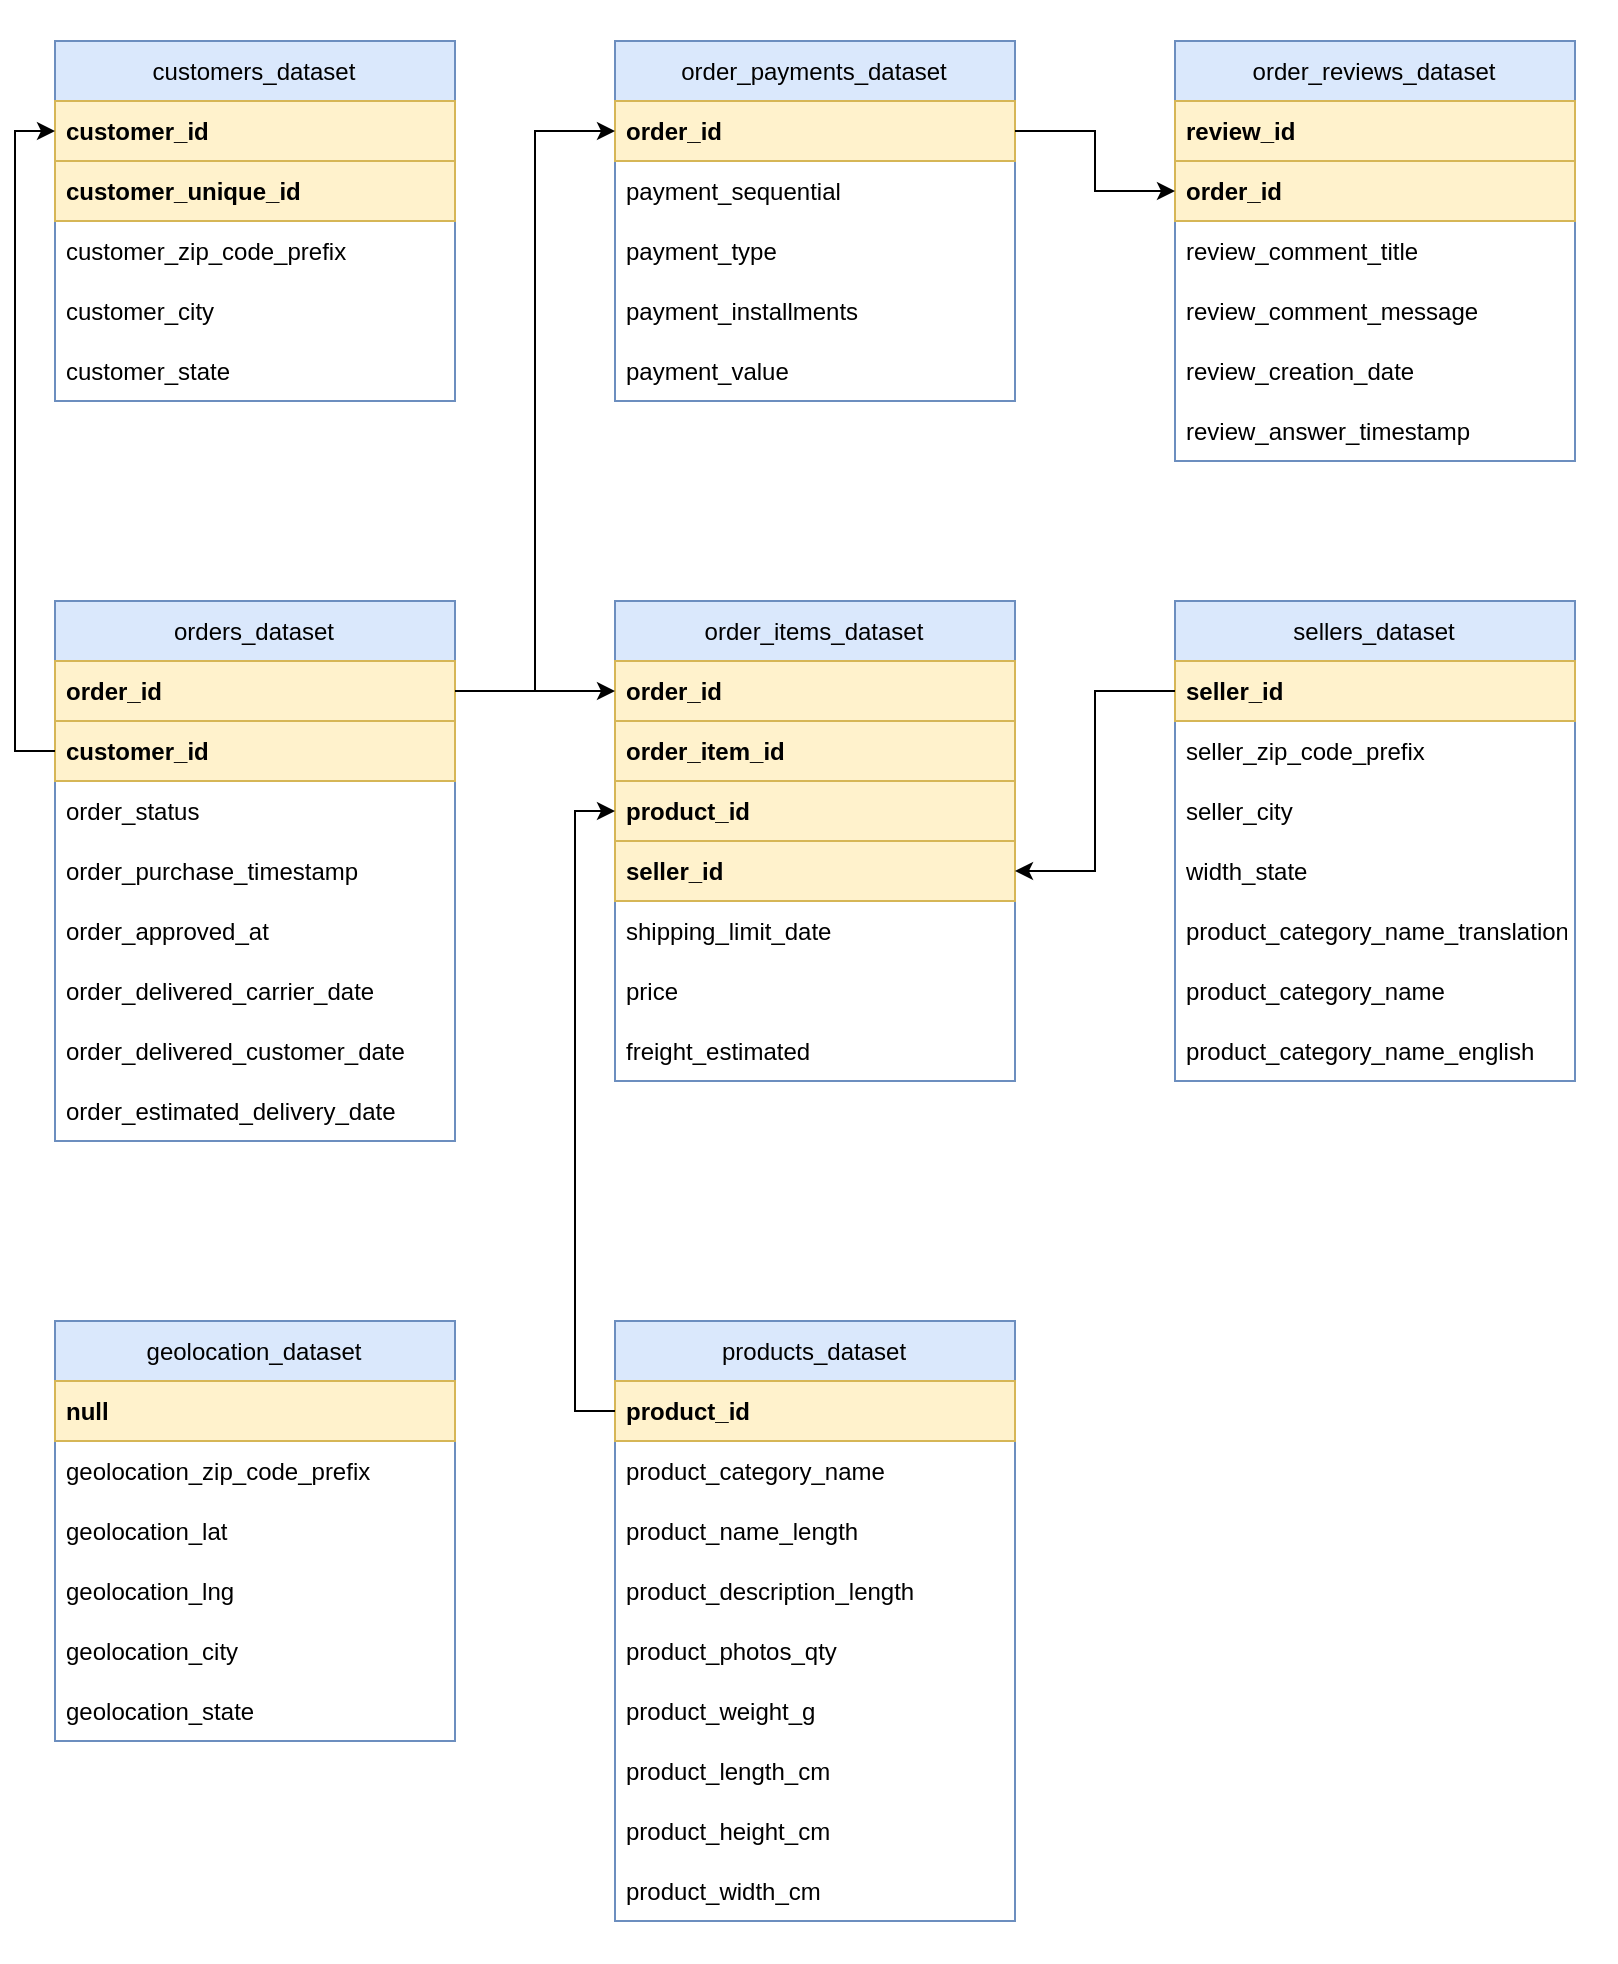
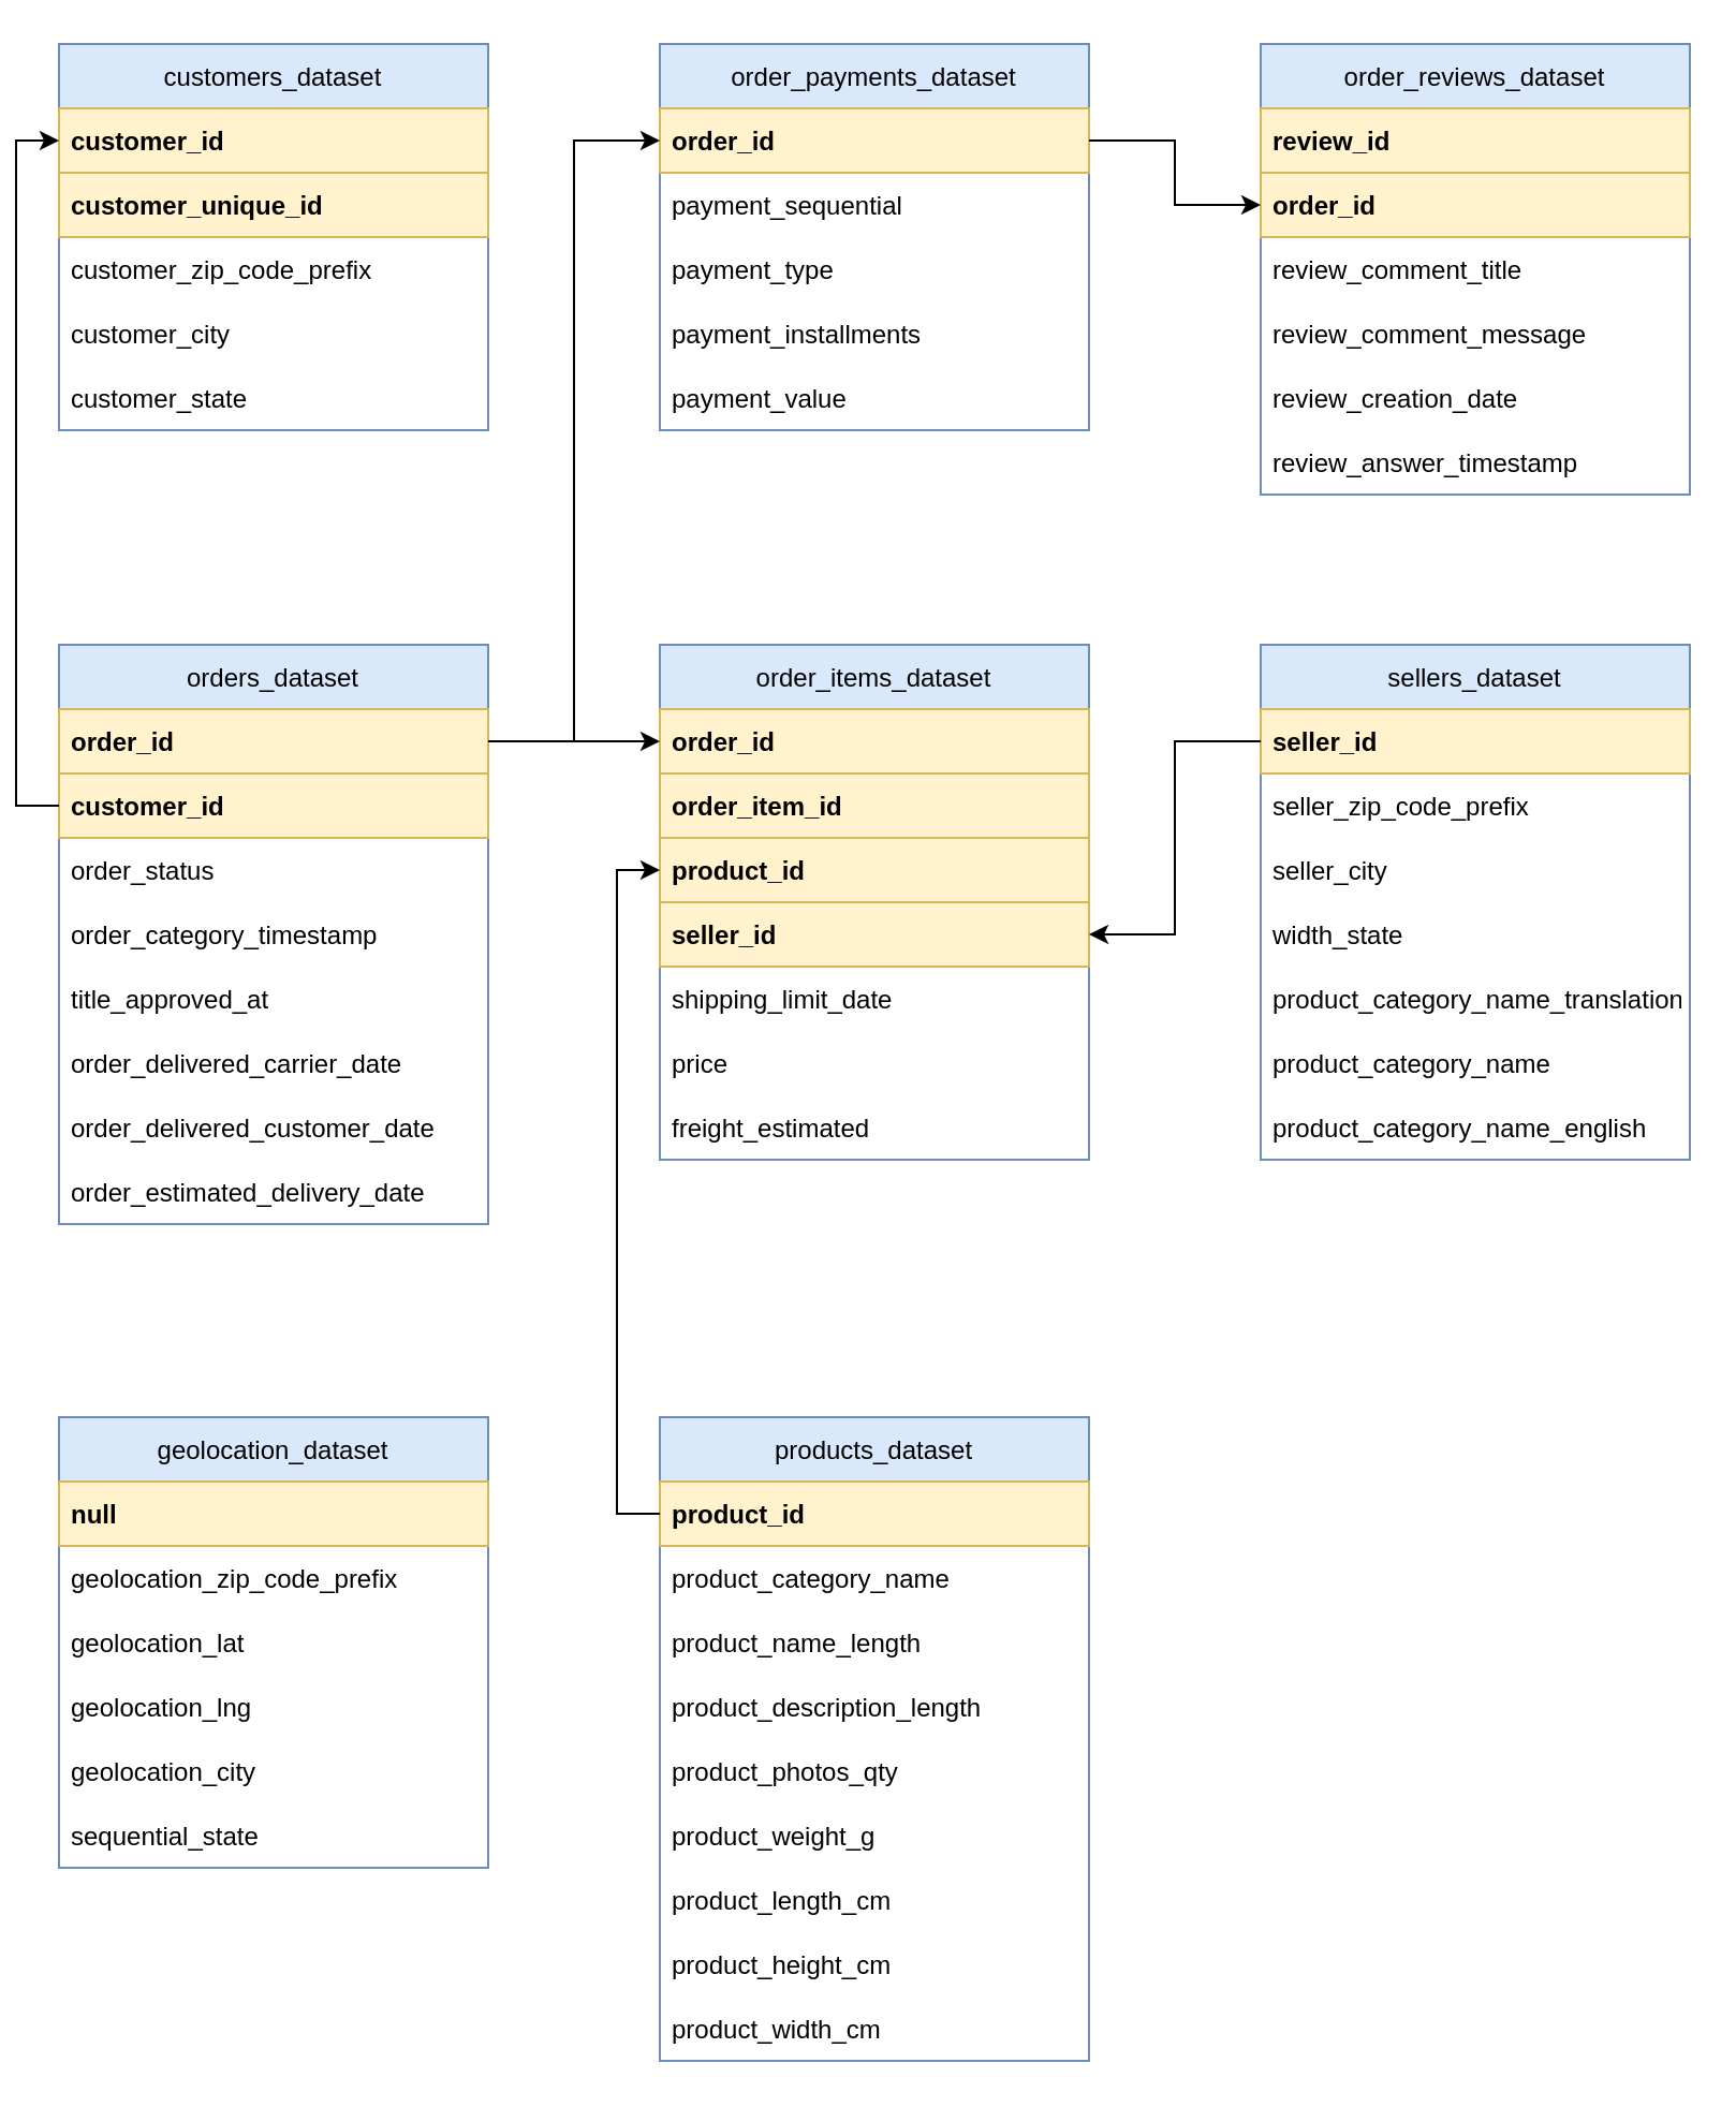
- <mxCell id="32" value="order_purchase_timestamp" style="text;strokeColor=none;fillColor=none;align=left;verticalAlign=middle;spacingLeft=4;spacingRight=4;overflow=hidden;points=[[0,0.5],[1,0.5]];portConstraint=eastwest;rotatable=0;" parent="28" vertex="1"><mxGeometry y="120" width="200" height="30" as="geometry" /></mxCell>
+ <mxCell id="32" value="order_category_timestamp" style="text;strokeColor=none;fillColor=none;align=left;verticalAlign=middle;spacingLeft=4;spacingRight=4;overflow=hidden;points=[[0,0.5],[1,0.5]];portConstraint=eastwest;rotatable=0;" parent="28" vertex="1"><mxGeometry y="120" width="200" height="30" as="geometry" /></mxCell>
- <mxCell id="33" value="order_approved_at" style="text;strokeColor=none;fillColor=none;align=left;verticalAlign=middle;spacingLeft=4;spacingRight=4;overflow=hidden;points=[[0,0.5],[1,0.5]];portConstraint=eastwest;rotatable=0;" parent="28" vertex="1"><mxGeometry y="150" width="200" height="30" as="geometry" /></mxCell>
+ <mxCell id="33" value="title_approved_at" style="text;strokeColor=none;fillColor=none;align=left;verticalAlign=middle;spacingLeft=4;spacingRight=4;overflow=hidden;points=[[0,0.5],[1,0.5]];portConstraint=eastwest;rotatable=0;" parent="28" vertex="1"><mxGeometry y="150" width="200" height="30" as="geometry" /></mxCell>
- <mxCell id="14" value="geolocation_state" style="text;strokeColor=none;fillColor=none;align=left;verticalAlign=middle;spacingLeft=4;spacingRight=4;overflow=hidden;points=[[0,0.5],[1,0.5]];portConstraint=eastwest;rotatable=0;" parent="8" vertex="1"><mxGeometry y="180" width="200" height="30" as="geometry" /></mxCell>
+ <mxCell id="14" value="sequential_state" style="text;strokeColor=none;fillColor=none;align=left;verticalAlign=middle;spacingLeft=4;spacingRight=4;overflow=hidden;points=[[0,0.5],[1,0.5]];portConstraint=eastwest;rotatable=0;" parent="8" vertex="1"><mxGeometry y="180" width="200" height="30" as="geometry" /></mxCell>
